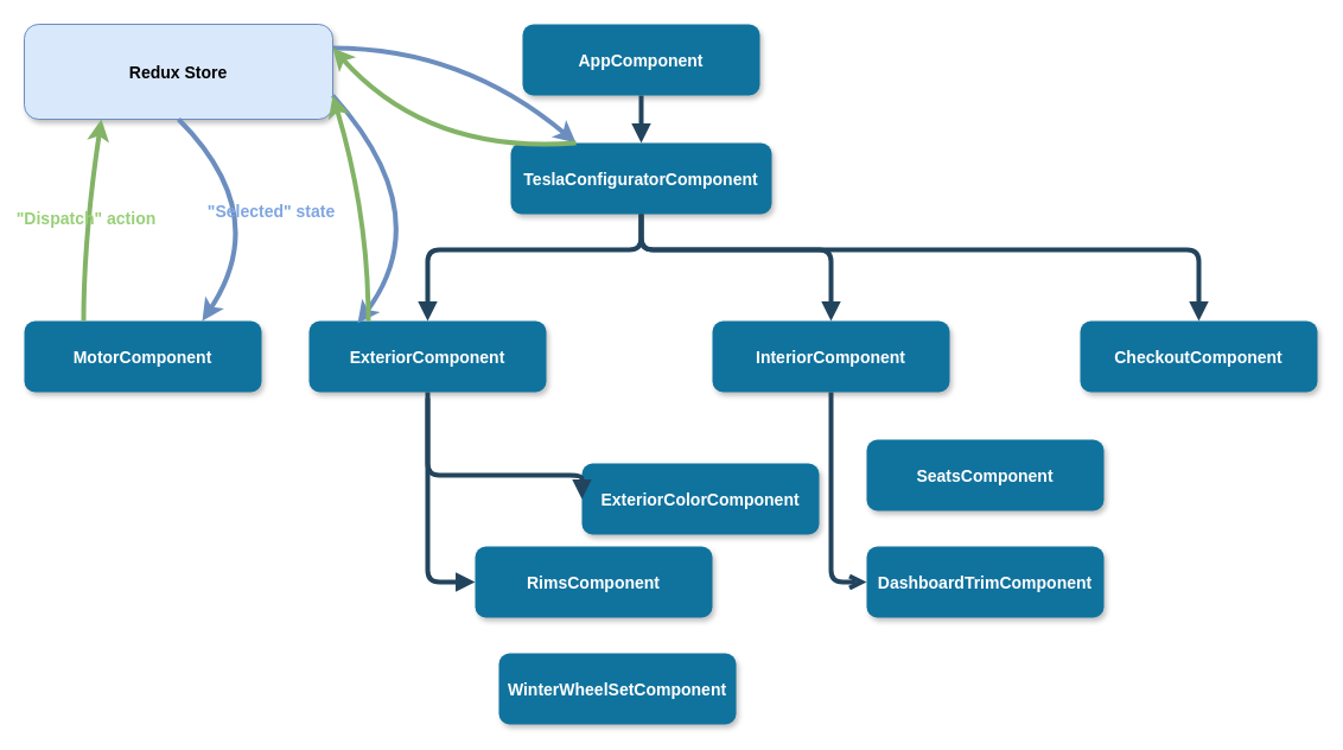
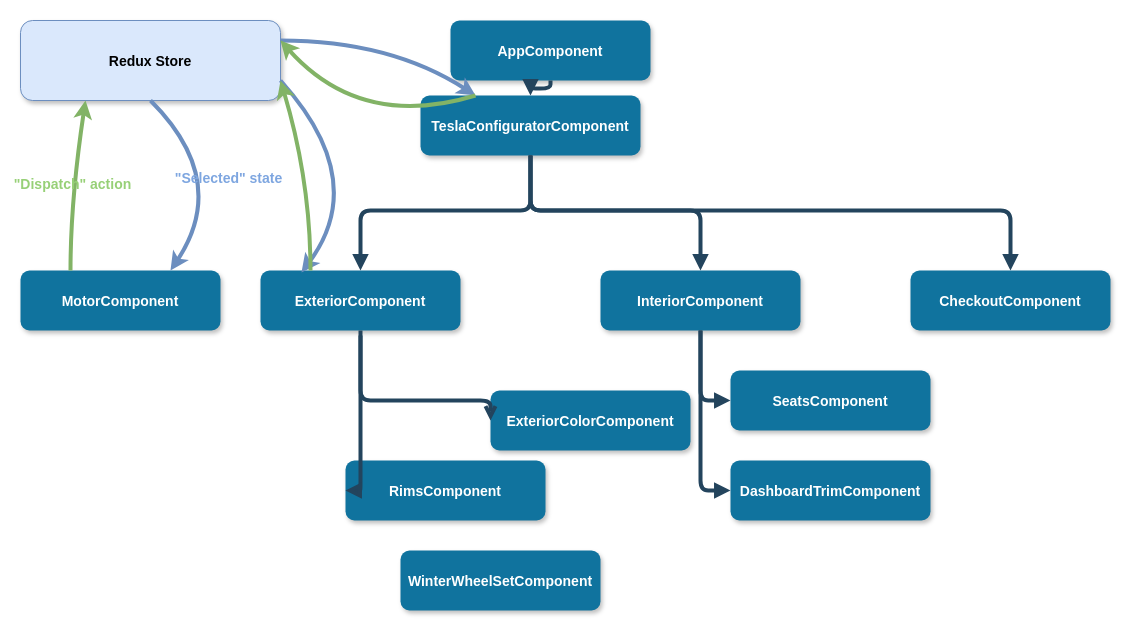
- <mxCell id="2" value="AppComponent" style="rounded=1;fillColor=#10739E;strokeColor=none;shadow=1;gradientColor=none;fontStyle=1;fontColor=#FFFFFF;fontSize=14;" parent="1" vertex="1"><mxGeometry x="440" y="20" width="200" height="60" as="geometry" /></mxCell>
+ <mxCell id="2" value="AppComponent" style="rounded=1;fillColor=#10739E;strokeColor=none;shadow=1;gradientColor=none;fontStyle=1;fontColor=#FFFFFF;fontSize=14;" parent="1" vertex="1"><mxGeometry x="450" y="20" width="200" height="60" as="geometry" /></mxCell>
- <mxCell id="3" value="TeslaConfiguratorComponent" style="rounded=1;fillColor=#10739E;strokeColor=none;shadow=1;gradientColor=none;fontStyle=1;fontColor=#FFFFFF;fontSize=14;" parent="1" vertex="1"><mxGeometry x="430" y="120" width="220" height="60" as="geometry" /></mxCell>
+ <mxCell id="3" value="TeslaConfiguratorComponent" style="rounded=1;fillColor=#10739E;strokeColor=none;shadow=1;gradientColor=none;fontStyle=1;fontColor=#FFFFFF;fontSize=14;" parent="1" vertex="1"><mxGeometry x="420" y="95" width="220" height="60" as="geometry" /></mxCell>
- <mxCell id="9" value="" style="edgeStyle=elbowEdgeStyle;elbow=vertical;strokeWidth=4;endArrow=block;endFill=1;fontStyle=1;strokeColor=#23445D;entryX=0;entryY=0.5;entryDx=0;entryDy=0;" parent="1" source="5" target="6" edge="1"><mxGeometry x="160" y="40" width="100" height="100" as="geometry"><mxPoint x="-230" y="-80" as="sourcePoint" /><mxPoint x="-130" y="-180" as="targetPoint" /><Array as="points"><mxPoint x="360" y="400" /></Array></mxGeometry></mxCell>
+ <mxCell id="9" value="" style="edgeStyle=elbowEdgeStyle;elbow=vertical;strokeWidth=4;endArrow=open;endFill=1;fontStyle=1;strokeColor=#23445D;entryX=0;entryY=0.5;entryDx=0;entryDy=0;" parent="1" source="5" target="6" edge="1"><mxGeometry x="160" y="40" width="100" height="100" as="geometry"><mxPoint x="-230" y="-80" as="sourcePoint" /><mxPoint x="-130" y="-180" as="targetPoint" /><Array as="points"><mxPoint x="360" y="400" /></Array></mxGeometry></mxCell>
+ <mxCell id="19" value="" style="edgeStyle=elbowEdgeStyle;elbow=vertical;strokeWidth=4;endArrow=block;endFill=1;fontStyle=1;strokeColor=#23445D;entryX=0;entryY=0.5;entryDx=0;entryDy=0;exitX=0.5;exitY=1;exitDx=0;exitDy=0;" parent="1" source="7" target="17" edge="1"><mxGeometry x="392.5" y="80" width="100" height="100" as="geometry"><mxPoint x="592.5" y="370" as="sourcePoint" /><mxPoint x="632.5" y="485" as="targetPoint" /><Array as="points"><mxPoint x="700" y="400" /></Array></mxGeometry></mxCell>
- <mxCell id="20" value="" style="edgeStyle=elbowEdgeStyle;elbow=vertical;strokeWidth=4;endArrow=open;endFill=1;fontStyle=1;strokeColor=#23445D;entryX=0;entryY=0.5;entryDx=0;entryDy=0;exitX=0.5;exitY=1;exitDx=0;exitDy=0;" parent="1" source="7" target="18" edge="1"><mxGeometry x="402.5" y="90" width="100" height="100" as="geometry"><mxPoint x="592.5" y="375" as="sourcePoint" /><mxPoint x="632.5" y="585" as="targetPoint" /><Array as="points"><mxPoint x="680" y="490" /></Array></mxGeometry></mxCell>
+ <mxCell id="20" value="" style="edgeStyle=elbowEdgeStyle;elbow=vertical;strokeWidth=4;endArrow=block;endFill=1;fontStyle=1;strokeColor=#23445D;entryX=0;entryY=0.5;entryDx=0;entryDy=0;exitX=0.5;exitY=1;exitDx=0;exitDy=0;" parent="1" source="7" target="18" edge="1"><mxGeometry x="402.5" y="90" width="100" height="100" as="geometry"><mxPoint x="592.5" y="375" as="sourcePoint" /><mxPoint x="632.5" y="585" as="targetPoint" /><Array as="points"><mxPoint x="680" y="490" /></Array></mxGeometry></mxCell>
- <mxCell id="13" value="RimsComponent" style="rounded=1;fillColor=#10739E;strokeColor=none;shadow=1;gradientColor=none;fontStyle=1;fontColor=#FFFFFF;fontSize=14;" parent="1" vertex="1"><mxGeometry x="400" y="460" width="200" height="60" as="geometry" /></mxCell>
+ <mxCell id="13" value="RimsComponent" style="rounded=1;fillColor=#10739E;strokeColor=none;shadow=1;gradientColor=none;fontStyle=1;fontColor=#FFFFFF;fontSize=14;" parent="1" vertex="1"><mxGeometry x="345" y="460" width="200" height="60" as="geometry" /></mxCell>
- <mxCell id="14" value="WinterWheelSetComponent" style="rounded=1;fillColor=#10739E;strokeColor=none;shadow=1;gradientColor=none;fontStyle=1;fontColor=#FFFFFF;fontSize=14;" parent="1" vertex="1"><mxGeometry x="420" y="550" width="200" height="60" as="geometry" /></mxCell>
+ <mxCell id="14" value="WinterWheelSetComponent" style="rounded=1;fillColor=#10739E;strokeColor=none;shadow=1;gradientColor=none;fontStyle=1;fontColor=#FFFFFF;fontSize=14;" parent="1" vertex="1"><mxGeometry x="400" y="550" width="200" height="60" as="geometry" /></mxCell>
